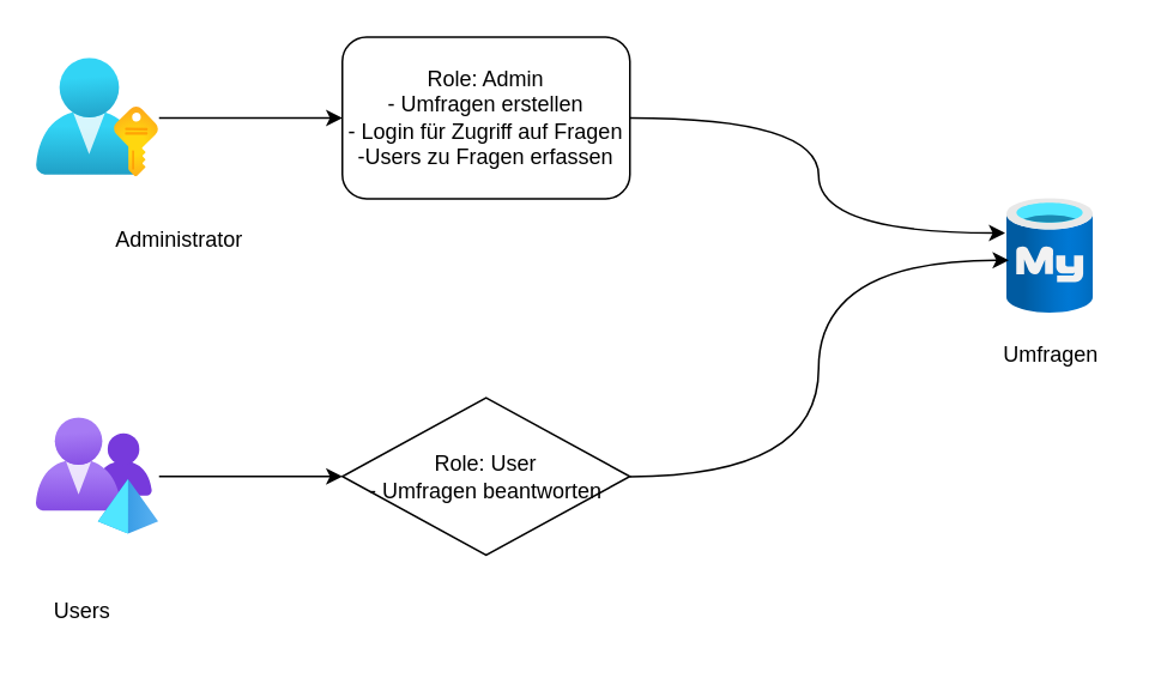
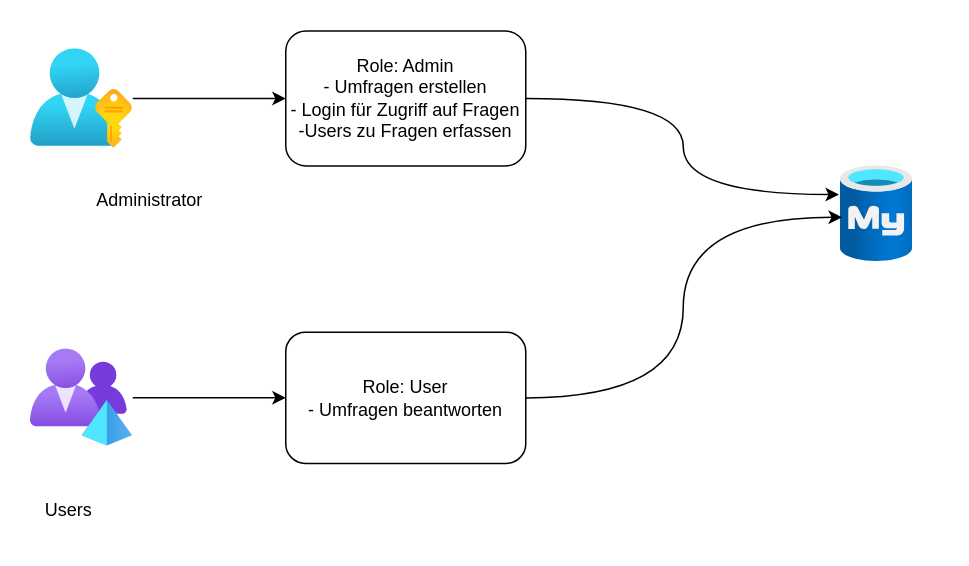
- <mxCell id="11" value="Umfragen" style="text;html=1;align=center;verticalAlign=middle;resizable=0;points=[];autosize=1;strokeColor=none;fillColor=none;" vertex="1" parent="1"><mxGeometry x="544" y="182" width="80" height="30" as="geometry" /></mxCell>
- <mxCell id="9" value="Role: User&lt;br&gt;- Umfragen beantworten" style="rhombus;whiteSpace=wrap;html=1;" vertex="1" parent="1"><mxGeometry x="190" y="220.75" width="160" height="87.5" as="geometry" /></mxCell>
+ <mxCell id="9" value="Role: User&lt;br&gt;- Umfragen beantworten" style="rounded=1;whiteSpace=wrap;html=1;" vertex="1" parent="1"><mxGeometry x="190" y="220.75" width="160" height="87.5" as="geometry" /></mxCell>
